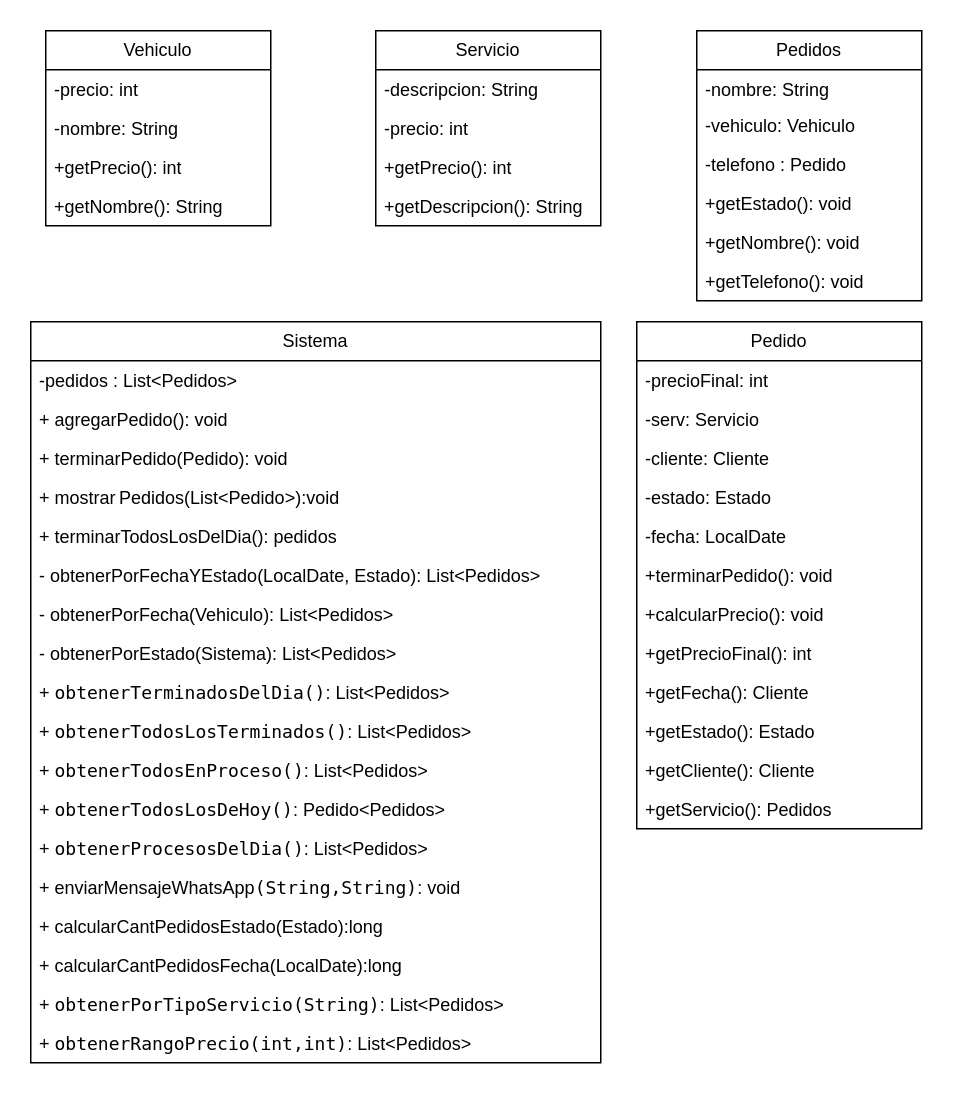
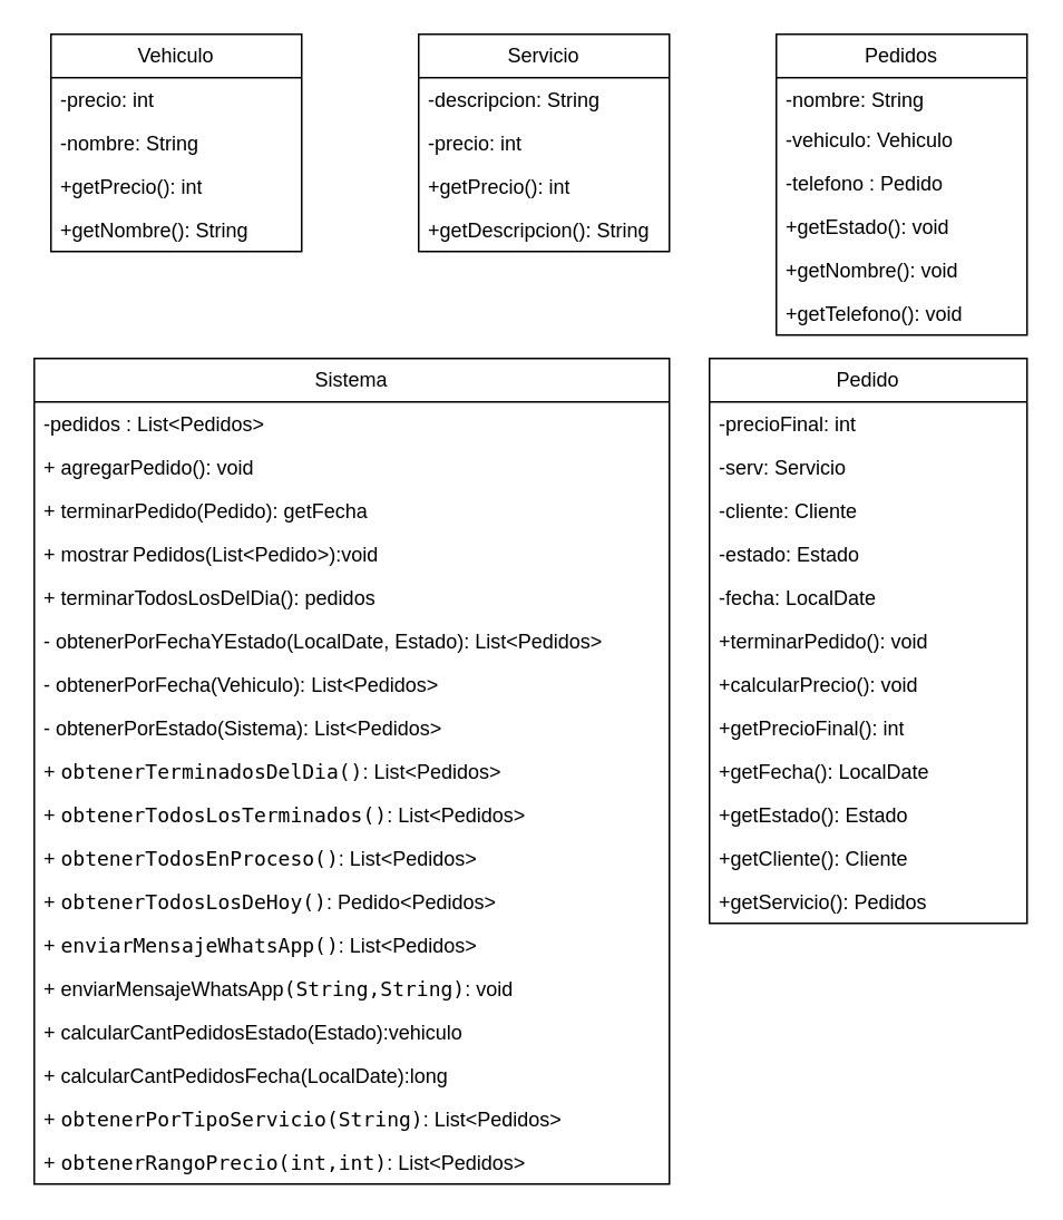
- <mxCell id="17" value="+ terminarPedido(Pedido): void" style="text;strokeColor=none;fillColor=none;align=left;verticalAlign=top;spacingLeft=4;spacingRight=4;overflow=hidden;rotatable=0;points=[[0,0.5],[1,0.5]];portConstraint=eastwest;whiteSpace=wrap;html=1;" parent="14" vertex="1"><mxGeometry y="78" width="380" height="26" as="geometry" /></mxCell>
+ <mxCell id="17" value="+ terminarPedido(Pedido): getFecha" style="text;strokeColor=none;fillColor=none;align=left;verticalAlign=top;spacingLeft=4;spacingRight=4;overflow=hidden;rotatable=0;points=[[0,0.5],[1,0.5]];portConstraint=eastwest;whiteSpace=wrap;html=1;" parent="14" vertex="1"><mxGeometry y="78" width="380" height="26" as="geometry" /></mxCell>
- <mxCell id="42" value="+getFecha(): Cliente" style="text;strokeColor=none;fillColor=none;align=left;verticalAlign=top;spacingLeft=4;spacingRight=4;overflow=hidden;rotatable=0;points=[[0,0.5],[1,0.5]];portConstraint=eastwest;whiteSpace=wrap;html=1;" parent="33" vertex="1"><mxGeometry y="234" width="190" height="26" as="geometry" /></mxCell>
+ <mxCell id="42" value="+getFecha(): LocalDate" style="text;strokeColor=none;fillColor=none;align=left;verticalAlign=top;spacingLeft=4;spacingRight=4;overflow=hidden;rotatable=0;points=[[0,0.5],[1,0.5]];portConstraint=eastwest;whiteSpace=wrap;html=1;" parent="33" vertex="1"><mxGeometry y="234" width="190" height="26" as="geometry" /></mxCell>
- <mxCell id="27" value="+&amp;nbsp;&lt;span style=&quot;font-family: &amp;quot;JetBrains Mono&amp;quot;, monospace;&quot;&gt;obtenerProcesosDelDia&lt;/span&gt;&lt;span style=&quot;font-family: &amp;quot;JetBrains Mono&amp;quot;, monospace;&quot;&gt;()&lt;/span&gt;&lt;span style=&quot;background-color: initial;&quot;&gt;: List&amp;lt;Pedidos&amp;gt;&lt;/span&gt;" style="text;strokeColor=none;fillColor=none;align=left;verticalAlign=top;spacingLeft=4;spacingRight=4;overflow=hidden;rotatable=0;points=[[0,0.5],[1,0.5]];portConstraint=eastwest;whiteSpace=wrap;html=1;" vertex="1" parent="14"><mxGeometry y="338" width="380" height="26" as="geometry" /></mxCell>
+ <mxCell id="27" value="+&amp;nbsp;&lt;span style=&quot;font-family: &amp;quot;JetBrains Mono&amp;quot;, monospace;&quot;&gt;enviarMensajeWhatsApp&lt;/span&gt;&lt;span style=&quot;font-family: &amp;quot;JetBrains Mono&amp;quot;, monospace;&quot;&gt;()&lt;/span&gt;&lt;span style=&quot;background-color: initial;&quot;&gt;: List&amp;lt;Pedidos&amp;gt;&lt;/span&gt;" style="text;strokeColor=none;fillColor=none;align=left;verticalAlign=top;spacingLeft=4;spacingRight=4;overflow=hidden;rotatable=0;points=[[0,0.5],[1,0.5]];portConstraint=eastwest;whiteSpace=wrap;html=1;" vertex="1" parent="14"><mxGeometry y="338" width="380" height="26" as="geometry" /></mxCell>
- <mxCell id="29" value="+ calcularCantPedidosEstado(Estado):long" style="text;strokeColor=none;fillColor=none;align=left;verticalAlign=top;spacingLeft=4;spacingRight=4;overflow=hidden;rotatable=0;points=[[0,0.5],[1,0.5]];portConstraint=eastwest;whiteSpace=wrap;html=1;" vertex="1" parent="14"><mxGeometry y="390" width="380" height="26" as="geometry" /></mxCell>
+ <mxCell id="29" value="+ calcularCantPedidosEstado(Estado):vehiculo" style="text;strokeColor=none;fillColor=none;align=left;verticalAlign=top;spacingLeft=4;spacingRight=4;overflow=hidden;rotatable=0;points=[[0,0.5],[1,0.5]];portConstraint=eastwest;whiteSpace=wrap;html=1;" vertex="1" parent="14"><mxGeometry y="390" width="380" height="26" as="geometry" /></mxCell>
